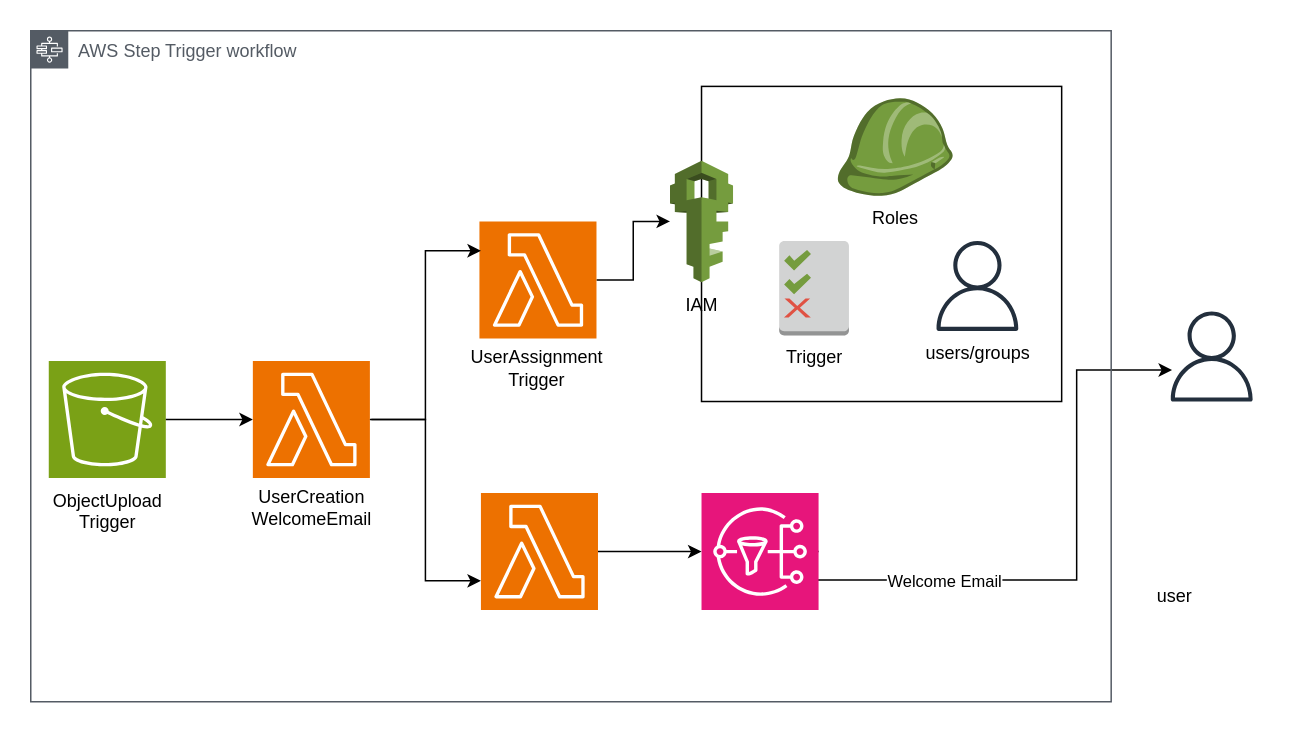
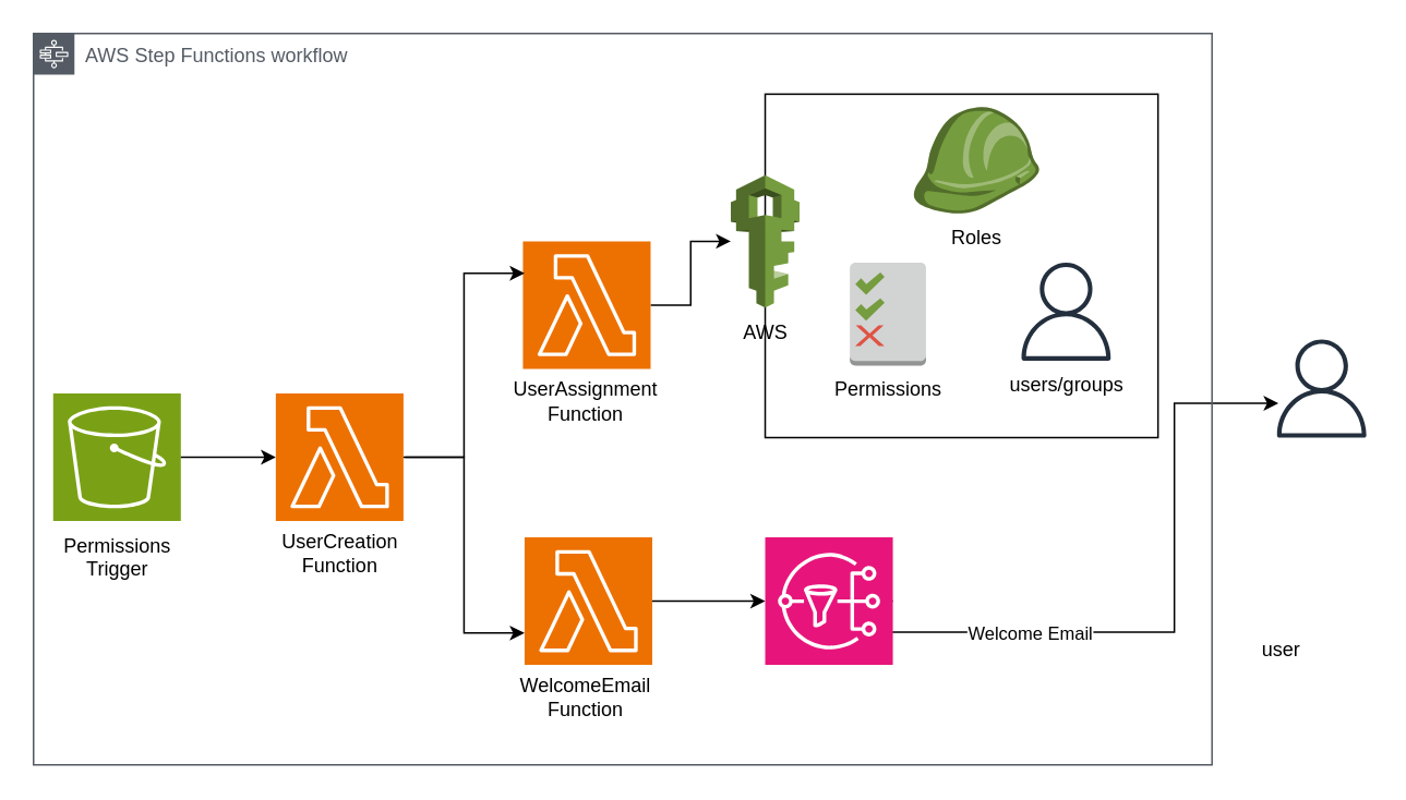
- <mxCell id="26" value="AWS Step Trigger workflow" style="sketch=0;outlineConnect=0;gradientColor=none;html=1;whiteSpace=wrap;fontSize=12;fontStyle=0;shape=mxgraph.aws4.group;grIcon=mxgraph.aws4.group_aws_step_functions_workflow;strokeColor=#545B64;fillColor=none;verticalAlign=top;align=left;spacingLeft=30;fontColor=#545B64;dashed=0;" parent="25" vertex="1"><mxGeometry x="-1" y="-220" width="720" height="447" as="geometry" /></mxCell>
+ <mxCell id="26" value="AWS Step Functions workflow" style="sketch=0;outlineConnect=0;gradientColor=none;html=1;whiteSpace=wrap;fontSize=12;fontStyle=0;shape=mxgraph.aws4.group;grIcon=mxgraph.aws4.group_aws_step_functions_workflow;strokeColor=#545B64;fillColor=none;verticalAlign=top;align=left;spacingLeft=30;fontColor=#545B64;dashed=0;" parent="25" vertex="1"><mxGeometry x="-1" y="-220" width="720" height="447" as="geometry" /></mxCell>
- <mxCell id="20" value="IAM" style="text;html=1;align=center;verticalAlign=middle;resizable=0;points=[];autosize=1;strokeColor=none;fillColor=none;" parent="17" vertex="1"><mxGeometry x="30" y="81" width="40" height="30" as="geometry" /></mxCell>
+ <mxCell id="20" value="AWS" style="text;html=1;align=center;verticalAlign=middle;resizable=0;points=[];autosize=1;strokeColor=none;fillColor=none;" parent="17" vertex="1"><mxGeometry x="30" y="81" width="40" height="30" as="geometry" /></mxCell>
- <mxCell id="24" value="Trigger" style="text;html=1;align=center;verticalAlign=middle;resizable=0;points=[];autosize=1;strokeColor=none;fillColor=none;" parent="21" vertex="1"><mxGeometry y="63" width="90" height="30" as="geometry" /></mxCell>
+ <mxCell id="24" value="Permissions" style="text;html=1;align=center;verticalAlign=middle;resizable=0;points=[];autosize=1;strokeColor=none;fillColor=none;" parent="21" vertex="1"><mxGeometry y="63" width="90" height="30" as="geometry" /></mxCell>
- <mxCell id="35" value="UserAssignment&lt;br&gt;Trigger" style="text;html=1;align=center;verticalAlign=middle;resizable=0;points=[];autosize=1;strokeColor=none;fillColor=none;" parent="33" vertex="1"><mxGeometry x="-15" y="78" width="110" height="40" as="geometry" /></mxCell>
+ <mxCell id="35" value="UserAssignment&lt;br&gt;Function" style="text;html=1;align=center;verticalAlign=middle;resizable=0;points=[];autosize=1;strokeColor=none;fillColor=none;" parent="33" vertex="1"><mxGeometry x="-15" y="78" width="110" height="40" as="geometry" /></mxCell>
- <mxCell id="38" value="UserCreation&lt;br&gt;WelcomeEmail" style="text;html=1;align=center;verticalAlign=middle;resizable=0;points=[];autosize=1;strokeColor=none;fillColor=none;" parent="36" vertex="1"><mxGeometry x="-5" y="78" width="90" height="40" as="geometry" /></mxCell>
+ <mxCell id="38" value="UserCreation&lt;br&gt;Function" style="text;html=1;align=center;verticalAlign=middle;resizable=0;points=[];autosize=1;strokeColor=none;fillColor=none;" parent="36" vertex="1"><mxGeometry x="-5" y="78" width="90" height="40" as="geometry" /></mxCell>
- <mxCell id="27" value="ObjectUpload&lt;br&gt;Trigger&lt;div&gt;&lt;br&gt;&lt;/div&gt;" style="text;html=1;align=center;verticalAlign=middle;resizable=0;points=[];autosize=1;strokeColor=none;fillColor=none;" parent="25" vertex="1"><mxGeometry y="78" width="100" height="60" as="geometry" /></mxCell>
+ <mxCell id="27" value="Permissions&lt;br&gt;Trigger&lt;div&gt;&lt;br&gt;&lt;/div&gt;" style="text;html=1;align=center;verticalAlign=middle;resizable=0;points=[];autosize=1;strokeColor=none;fillColor=none;" parent="25" vertex="1"><mxGeometry y="78" width="100" height="60" as="geometry" /></mxCell>
+ <mxCell id="32" value="WelcomeEmail&lt;br&gt;Function" style="text;html=1;align=center;verticalAlign=middle;resizable=0;points=[];autosize=1;strokeColor=none;fillColor=none;" parent="30" vertex="1"><mxGeometry y="78" width="100" height="40" as="geometry" /></mxCell>
